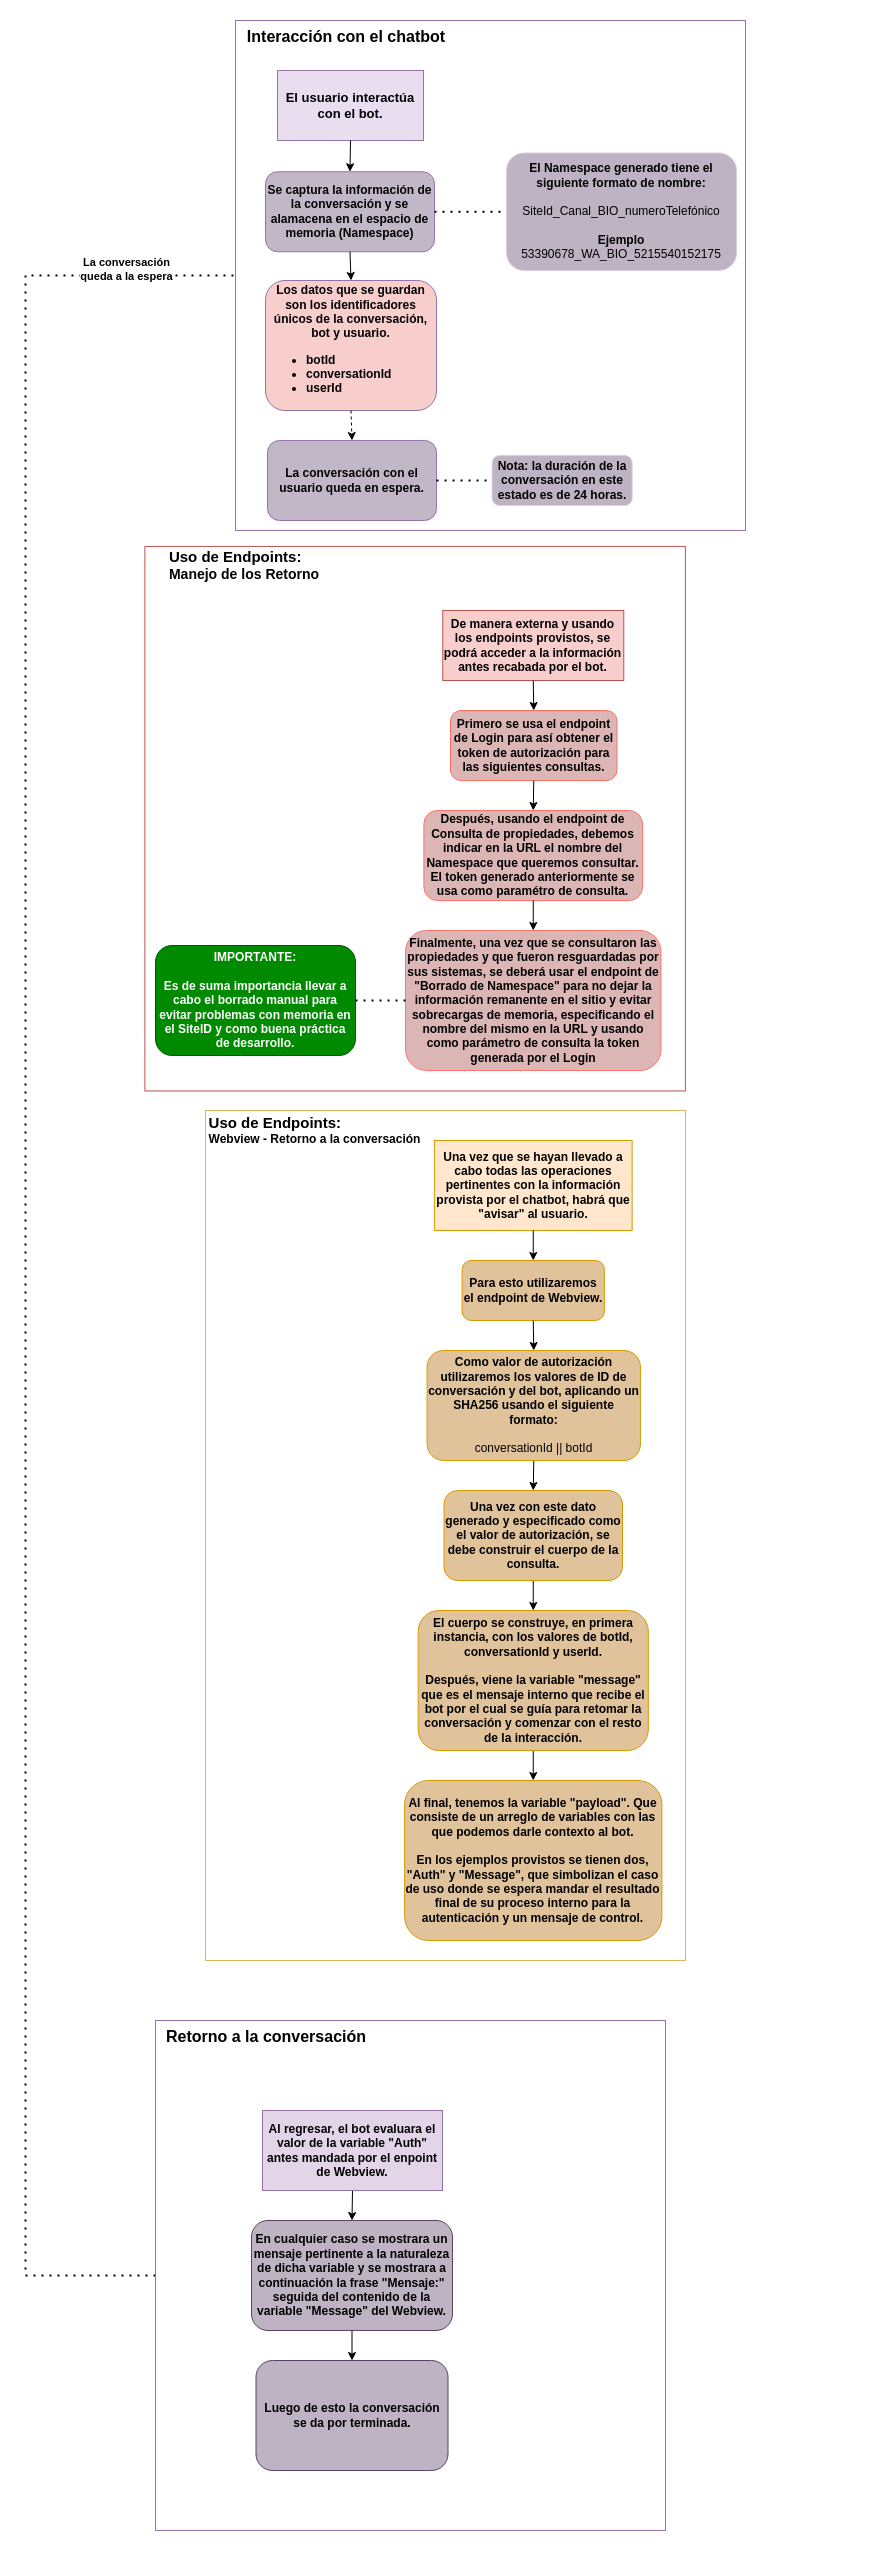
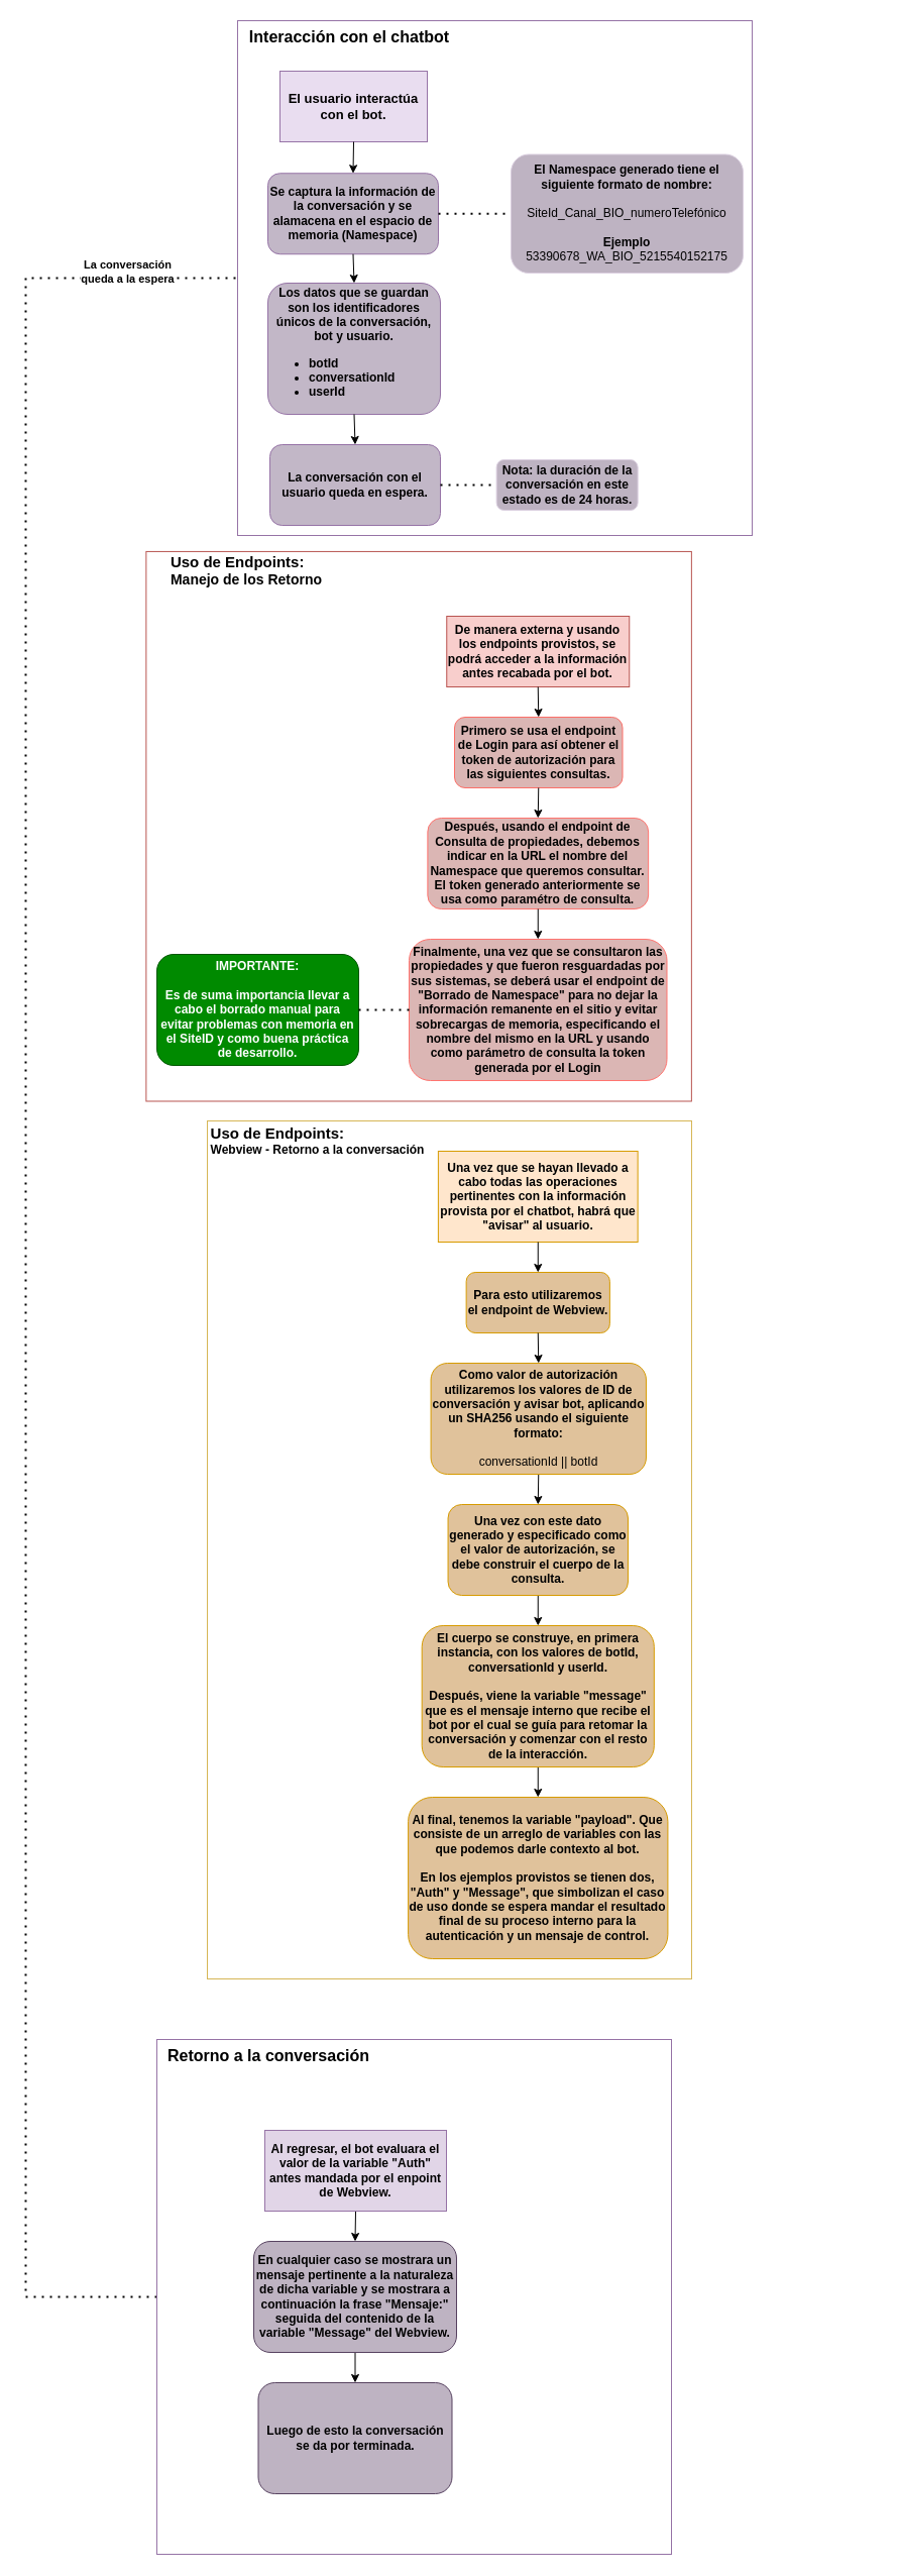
- <mxCell id="7" value="&lt;b&gt;Los datos que se guardan son los identificadores únicos de la conversación, bot y usuario.&lt;br&gt;&lt;/b&gt;&lt;div align=&quot;left&quot;&gt;&lt;ul&gt;&lt;li&gt;&lt;b&gt;botId&lt;/b&gt;&lt;/li&gt;&lt;li&gt;&lt;b&gt;conversationId&lt;/b&gt;&lt;/li&gt;&lt;li&gt;&lt;b&gt;userId&lt;/b&gt;&lt;/li&gt;&lt;/ul&gt;&lt;/div&gt;" style="rounded=1;whiteSpace=wrap;html=1;fillColor=#f8cecc;strokeColor=#9673a6;" parent="1" vertex="1"><mxGeometry x="265" y="280" width="171" height="130" as="geometry" /></mxCell>
+ <mxCell id="7" value="&lt;b&gt;Los datos que se guardan son los identificadores únicos de la conversación, bot y usuario.&lt;br&gt;&lt;/b&gt;&lt;div align=&quot;left&quot;&gt;&lt;ul&gt;&lt;li&gt;&lt;b&gt;botId&lt;/b&gt;&lt;/li&gt;&lt;li&gt;&lt;b&gt;conversationId&lt;/b&gt;&lt;/li&gt;&lt;li&gt;&lt;b&gt;userId&lt;/b&gt;&lt;/li&gt;&lt;/ul&gt;&lt;/div&gt;" style="rounded=1;whiteSpace=wrap;html=1;fillColor=#C2B7C7;strokeColor=#9673a6;" parent="1" vertex="1"><mxGeometry x="265" y="280" width="171" height="130" as="geometry" /></mxCell>
- <mxCell id="13" value="" style="endArrow=classic;html=1;rounded=0;exitX=0.5;exitY=1;exitDx=0;exitDy=0;entryX=0.5;entryY=0;entryDx=0;entryDy=0;dashed=1;" parent="1" source="7" target="12" edge="1"><mxGeometry width="50" height="50" relative="1" as="geometry"><mxPoint x="345" y="430" as="sourcePoint" /><mxPoint x="346" y="459" as="targetPoint" /></mxGeometry></mxCell>
+ <mxCell id="13" value="" style="endArrow=classic;html=1;rounded=0;exitX=0.5;exitY=1;exitDx=0;exitDy=0;entryX=0.5;entryY=0;entryDx=0;entryDy=0;" parent="1" source="7" target="12" edge="1"><mxGeometry width="50" height="50" relative="1" as="geometry"><mxPoint x="345" y="430" as="sourcePoint" /><mxPoint x="346" y="459" as="targetPoint" /></mxGeometry></mxCell>
- <mxCell id="30" value="&lt;b&gt;Como valor de autorización utilizaremos los valores de ID de conversación y del bot, aplicando un SHA256 usando el siguiente formato:&lt;br&gt;&lt;br&gt;&lt;/b&gt;conversationId || botId&lt;b&gt;&lt;br&gt;&lt;/b&gt;" style="rounded=1;whiteSpace=wrap;html=1;fillColor=#E0C29B;strokeColor=#d79b00;" parent="1" vertex="1"><mxGeometry x="426.58" y="1350" width="213.36" height="110" as="geometry" /></mxCell>
+ <mxCell id="30" value="&lt;b&gt;Como valor de autorización utilizaremos los valores de ID de conversación y avisar bot, aplicando un SHA256 usando el siguiente formato:&lt;br&gt;&lt;br&gt;&lt;/b&gt;conversationId || botId&lt;b&gt;&lt;br&gt;&lt;/b&gt;" style="rounded=1;whiteSpace=wrap;html=1;fillColor=#E0C29B;strokeColor=#d79b00;" parent="1" vertex="1"><mxGeometry x="426.58" y="1350" width="213.36" height="110" as="geometry" /></mxCell>
